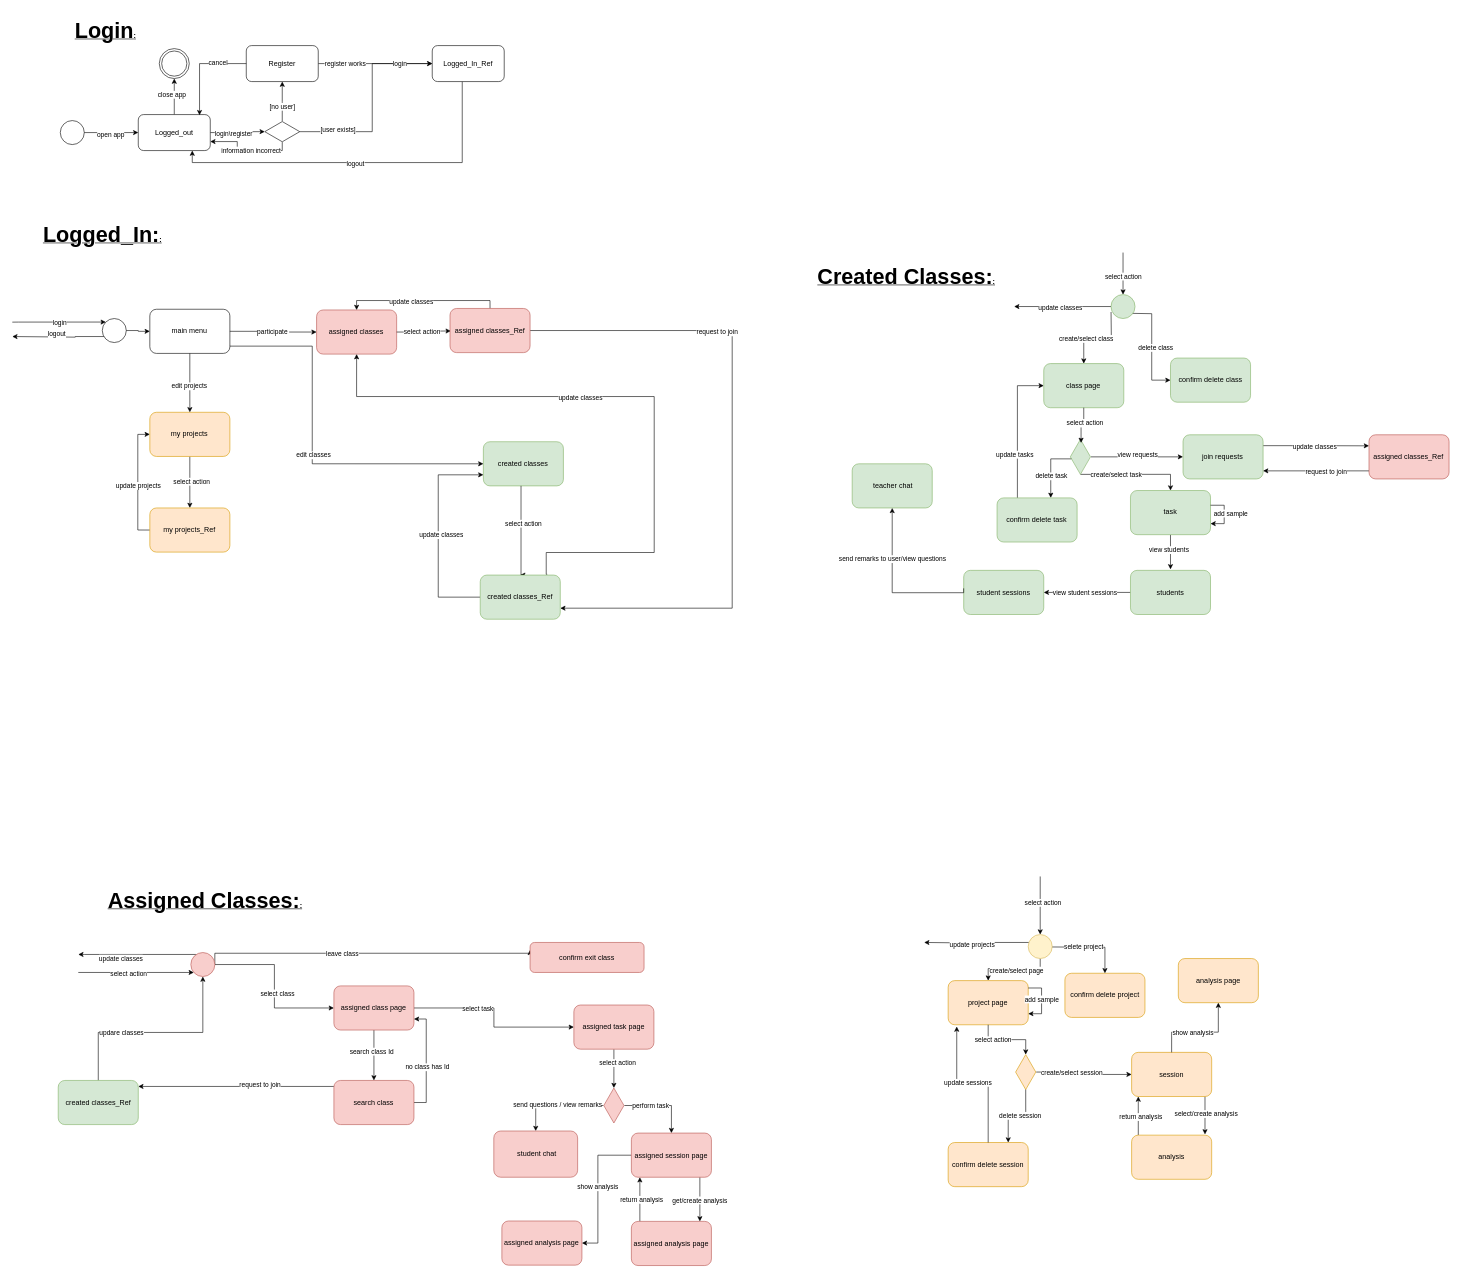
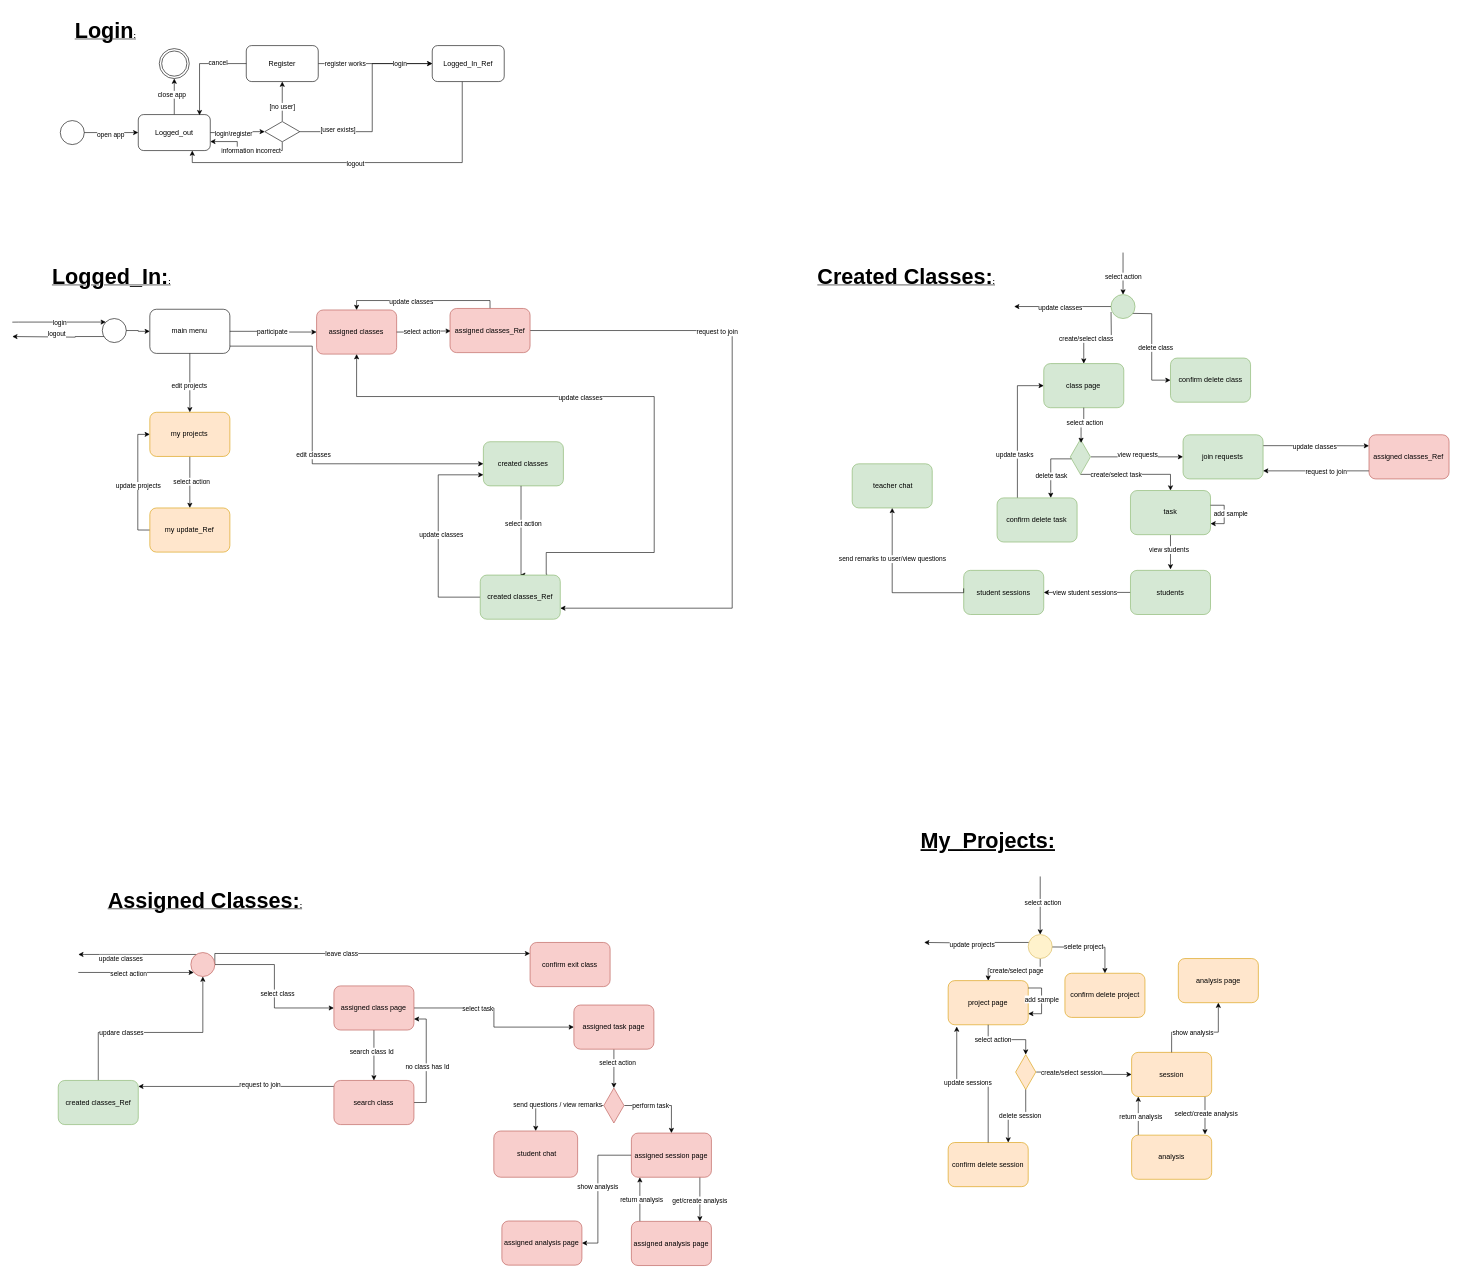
- <mxCell id="28" value="&lt;b&gt;&lt;u&gt;&lt;font style=&quot;font-size: 36px;&quot;&gt;Logged_In:&lt;/font&gt;:&lt;/u&gt;&lt;/b&gt;" style="text;html=1;align=center;verticalAlign=middle;resizable=0;points=[];autosize=1;strokeColor=none;fillColor=none;" vertex="1" parent="1"><mxGeometry x="60" y="360" width="220" height="60" as="geometry" /></mxCell>
+ <mxCell id="28" value="&lt;b&gt;&lt;u&gt;&lt;font style=&quot;font-size: 36px;&quot;&gt;Logged_In:&lt;/font&gt;:&lt;/u&gt;&lt;/b&gt;" style="text;html=1;align=center;verticalAlign=middle;resizable=0;points=[];autosize=1;strokeColor=none;fillColor=none;" vertex="1" parent="1"><mxGeometry x="75" y="430" width="220" height="60" as="geometry" /></mxCell>
- <mxCell id="181" value="my projects_Ref" style="rounded=1;whiteSpace=wrap;html=1;fillColor=#ffe6cc;strokeColor=#d79b00;" vertex="1" parent="1"><mxGeometry x="249.237" y="845.737" width="133.435" height="73.6" as="geometry" /></mxCell>
+ <mxCell id="181" value="my update_Ref" style="rounded=1;whiteSpace=wrap;html=1;fillColor=#ffe6cc;strokeColor=#d79b00;" vertex="1" parent="1"><mxGeometry x="249.237" y="845.737" width="133.435" height="73.6" as="geometry" /></mxCell>
+ <mxCell id="173" value="&lt;span style=&quot;font-size: 36px;&quot;&gt;&lt;b&gt;&lt;u&gt;My_Projects:&lt;/u&gt;&lt;/b&gt;&lt;/span&gt;" style="text;html=1;align=center;verticalAlign=middle;resizable=0;points=[];autosize=1;strokeColor=none;fillColor=none;" vertex="1" parent="1"><mxGeometry x="1521.3" y="1370" width="250" height="60" as="geometry" /></mxCell>
- <mxCell id="121" value="confirm exit class" style="rounded=1;whiteSpace=wrap;html=1;fillColor=#f8cecc;strokeColor=#b85450;" vertex="1" parent="1"><mxGeometry x="883.057" y="1569.997" width="190" height="50" as="geometry" /></mxCell>
+ <mxCell id="121" value="confirm exit class" style="rounded=1;whiteSpace=wrap;html=1;fillColor=#f8cecc;strokeColor=#b85450;" vertex="1" parent="1"><mxGeometry x="883.057" y="1569.997" width="133.435" height="73.6" as="geometry" /></mxCell>
